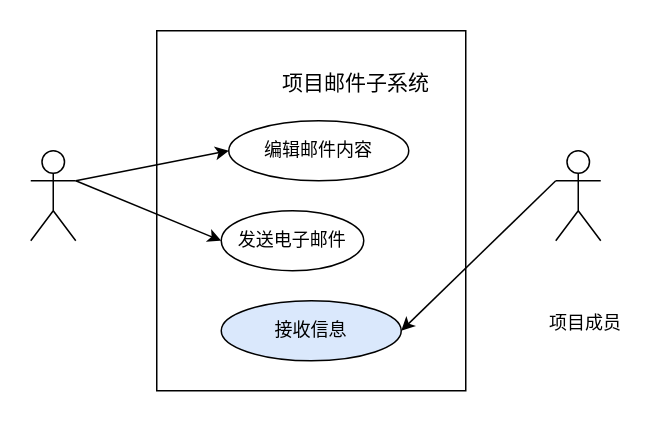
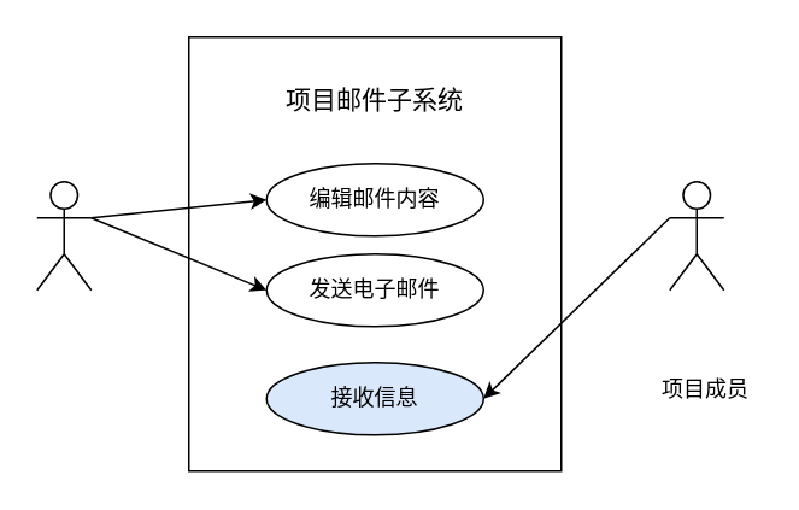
- <mxCell id="3" value="&lt;font style=&quot;font-size: 14px;&quot;&gt;项目邮件子系统&lt;/font&gt;" style="text;html=1;strokeColor=none;fillColor=none;align=center;verticalAlign=middle;whiteSpace=wrap;rounded=0;" vertex="1" parent="1"><mxGeometry x="182" y="40" width="110" height="30" as="geometry" /></mxCell>
+ <mxCell id="3" value="&lt;font style=&quot;font-size: 14px;&quot;&gt;项目邮件子系统&lt;/font&gt;" style="text;html=1;strokeColor=none;fillColor=none;align=center;verticalAlign=middle;whiteSpace=wrap;rounded=0;" vertex="1" parent="1"><mxGeometry x="152" y="40" width="110" height="30" as="geometry" /></mxCell>
- <mxCell id="4" value="编辑邮件内容" style="ellipse;whiteSpace=wrap;html=1;" vertex="1" parent="1"><mxGeometry x="152" y="80" width="120" height="40" as="geometry" /></mxCell>
+ <mxCell id="4" value="编辑邮件内容" style="ellipse;whiteSpace=wrap;html=1;" vertex="1" parent="1"><mxGeometry x="147" y="90" width="120" height="40" as="geometry" /></mxCell>
- <mxCell id="5" value="发送电子邮件" style="ellipse;whiteSpace=wrap;html=1;" vertex="1" parent="1"><mxGeometry x="147" y="140" width="95" height="40" as="geometry" /></mxCell>
+ <mxCell id="5" value="发送电子邮件" style="ellipse;whiteSpace=wrap;html=1;" vertex="1" parent="1"><mxGeometry x="147" y="140" width="120" height="40" as="geometry" /></mxCell>
